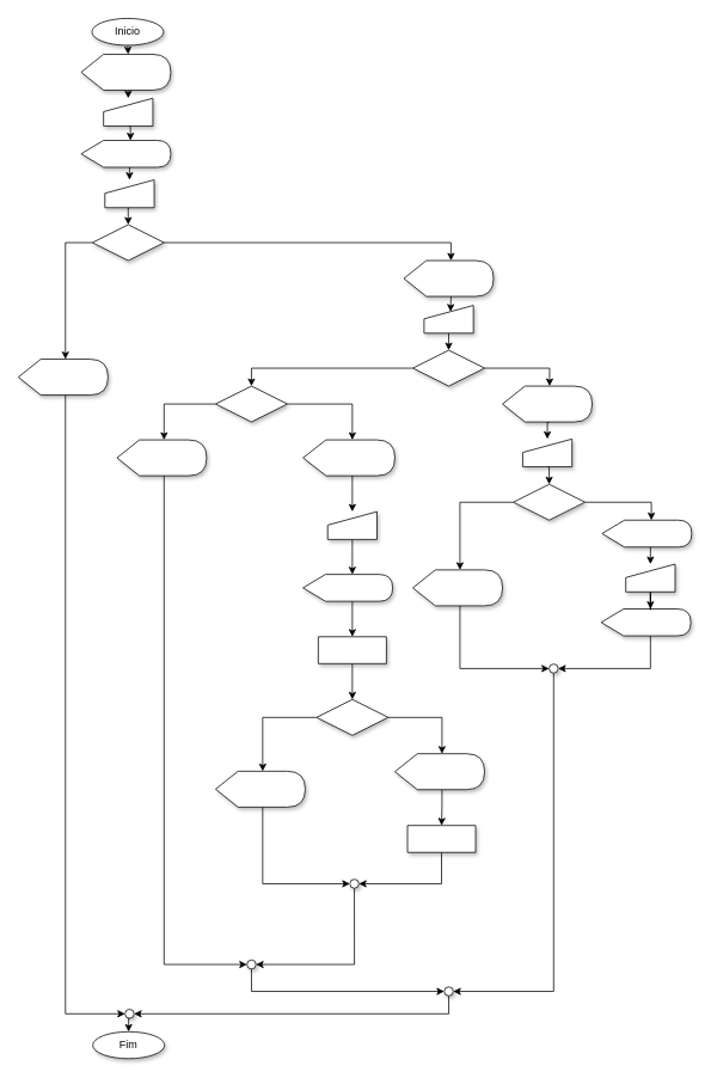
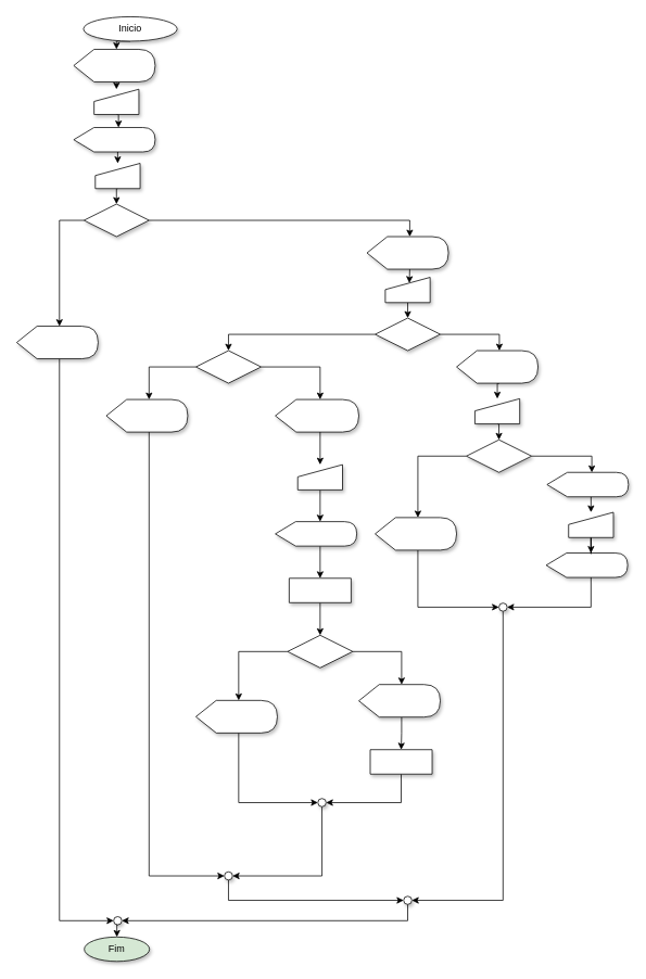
- <mxCell id="27" value="Inicio" style="ellipse;whiteSpace=wrap;html=1;align=center;newEdgeStyle={&quot;edgeStyle&quot;:&quot;entityRelationEdgeStyle&quot;,&quot;startArrow&quot;:&quot;none&quot;,&quot;endArrow&quot;:&quot;none&quot;,&quot;segment&quot;:10,&quot;curved&quot;:1};treeFolding=1;treeMoving=1;shadow=1;" vertex="1" parent="1"><mxGeometry x="102" width="80" height="30" as="geometry" y="20" /></mxCell>
+ <mxCell id="27" value="Inicio" style="ellipse;whiteSpace=wrap;html=1;align=center;newEdgeStyle={&quot;edgeStyle&quot;:&quot;entityRelationEdgeStyle&quot;,&quot;startArrow&quot;:&quot;none&quot;,&quot;endArrow&quot;:&quot;none&quot;,&quot;segment&quot;:10,&quot;curved&quot;:1};treeFolding=1;treeMoving=1;shadow=1;" vertex="1" parent="1"><mxGeometry x="102" y="20" width="115" height="30" as="geometry" /></mxCell>
- <mxCell id="28" value="Fim" style="ellipse;whiteSpace=wrap;html=1;align=center;newEdgeStyle={&quot;edgeStyle&quot;:&quot;entityRelationEdgeStyle&quot;,&quot;startArrow&quot;:&quot;none&quot;,&quot;endArrow&quot;:&quot;none&quot;,&quot;segment&quot;:10,&quot;curved&quot;:1};treeFolding=1;treeMoving=1;shadow=1;" vertex="1" parent="1"><mxGeometry x="103" y="1150" width="80" height="30" as="geometry" /></mxCell>
+ <mxCell id="28" value="Fim" style="ellipse;whiteSpace=wrap;html=1;align=center;newEdgeStyle={&quot;edgeStyle&quot;:&quot;entityRelationEdgeStyle&quot;,&quot;startArrow&quot;:&quot;none&quot;,&quot;endArrow&quot;:&quot;none&quot;,&quot;segment&quot;:10,&quot;curved&quot;:1};treeFolding=1;treeMoving=1;shadow=1;fillColor=#d5e8d4;" vertex="1" parent="1"><mxGeometry x="103" y="1150" width="80" height="30" as="geometry" /></mxCell>
